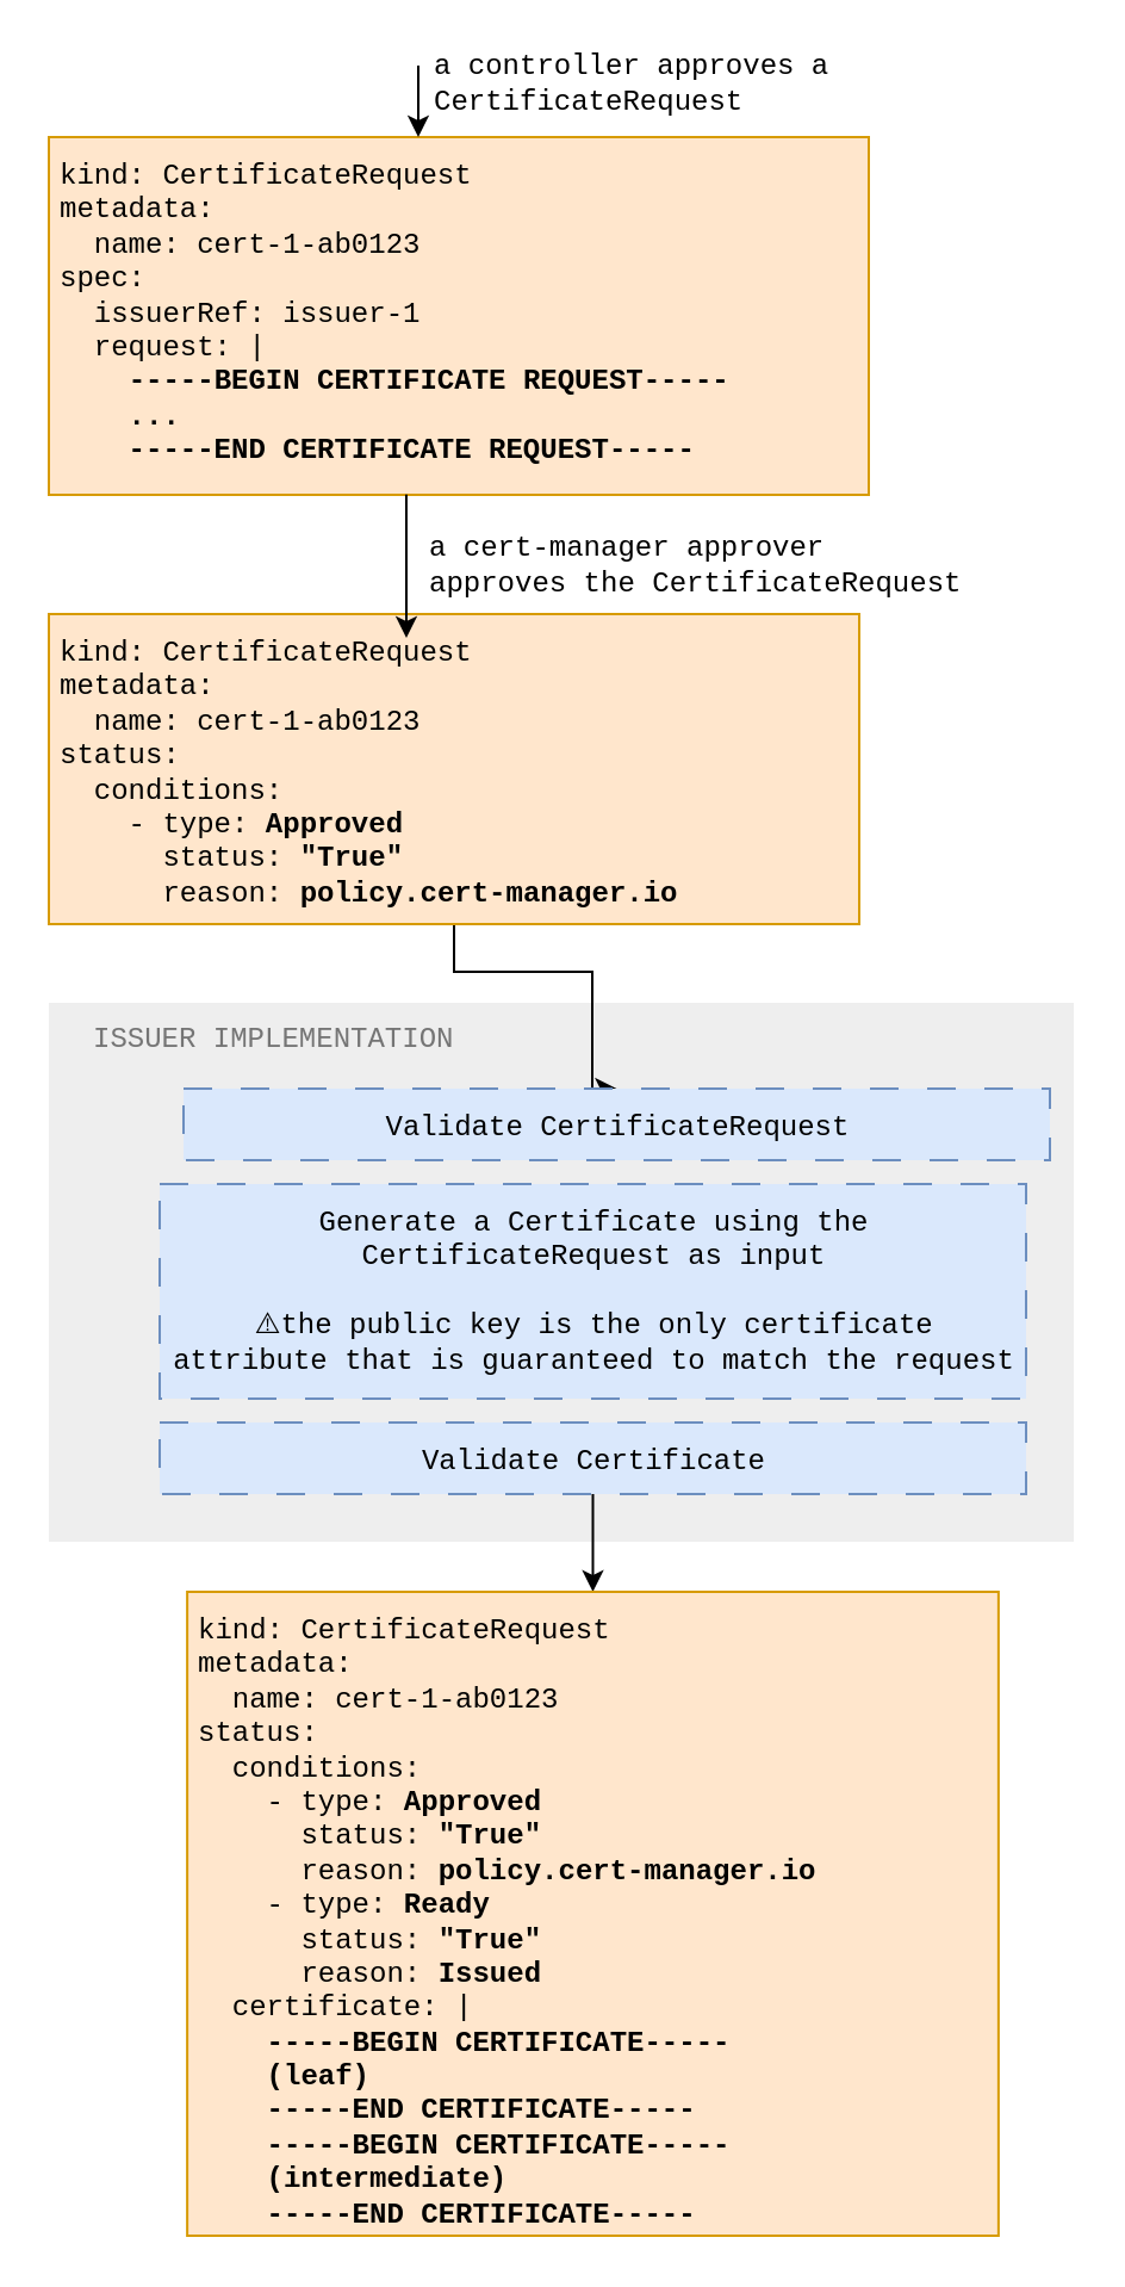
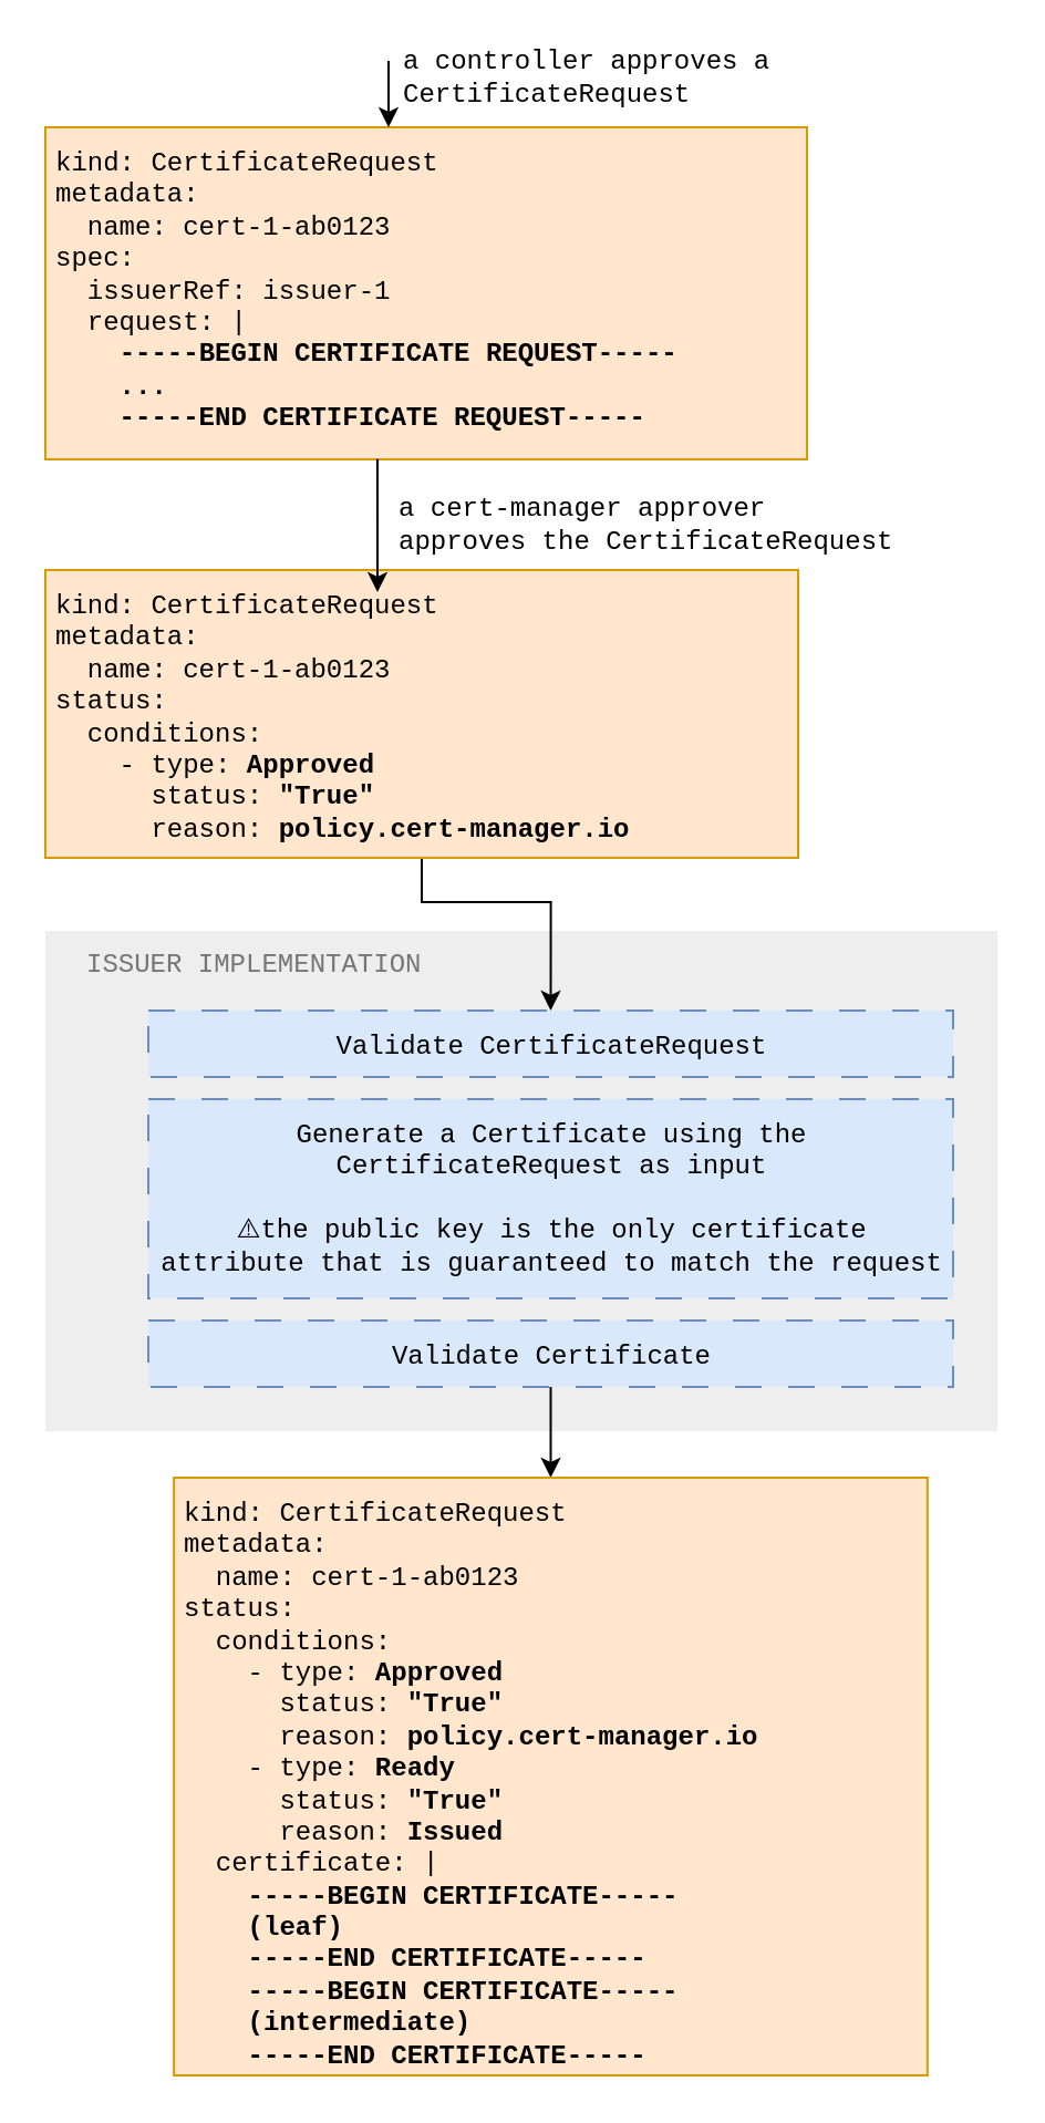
- <mxCell id="10" value="Validate CertificateRequest" style="text;html=1;strokeColor=#6c8ebf;fillColor=#dae8fc;align=center;verticalAlign=top;whiteSpace=wrap;rounded=0;fontFamily=Courier New;spacingTop=0;spacingBottom=0;spacing=5;dashed=1;dashPattern=12 12;" parent="1" vertex="1"><mxGeometry x="76.5" y="456" width="363.5" height="30" as="geometry" /></mxCell>
+ <mxCell id="10" value="Validate CertificateRequest" style="text;html=1;strokeColor=#6c8ebf;fillColor=#dae8fc;align=center;verticalAlign=top;whiteSpace=wrap;rounded=0;fontFamily=Courier New;spacingTop=0;spacingBottom=0;spacing=5;dashed=1;dashPattern=12 12;" parent="1" vertex="1"><mxGeometry x="66.5" y="456" width="363.5" height="30" as="geometry" /></mxCell>
